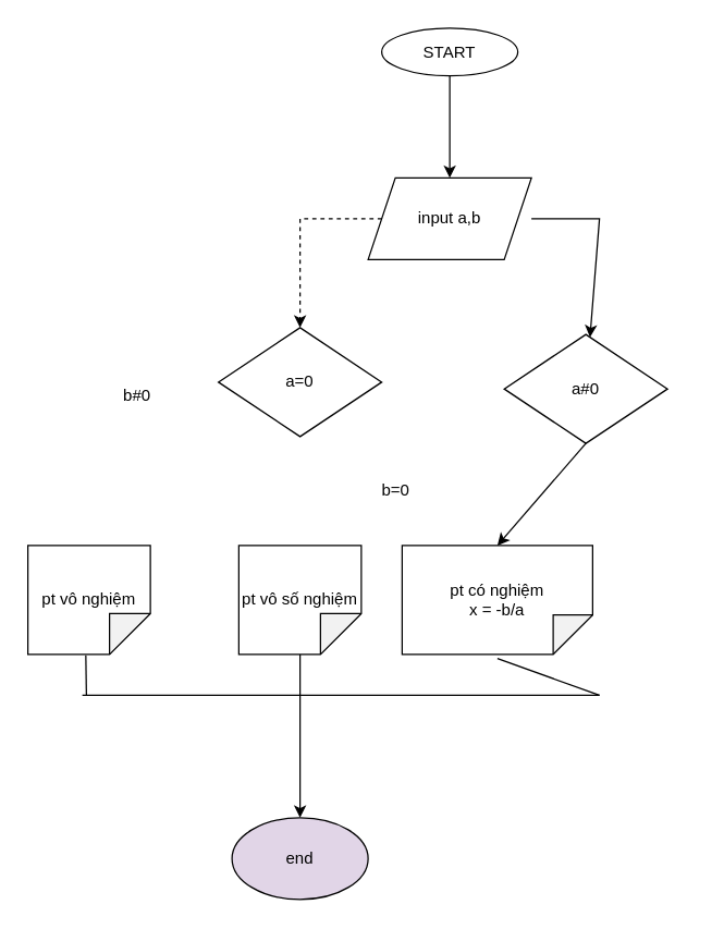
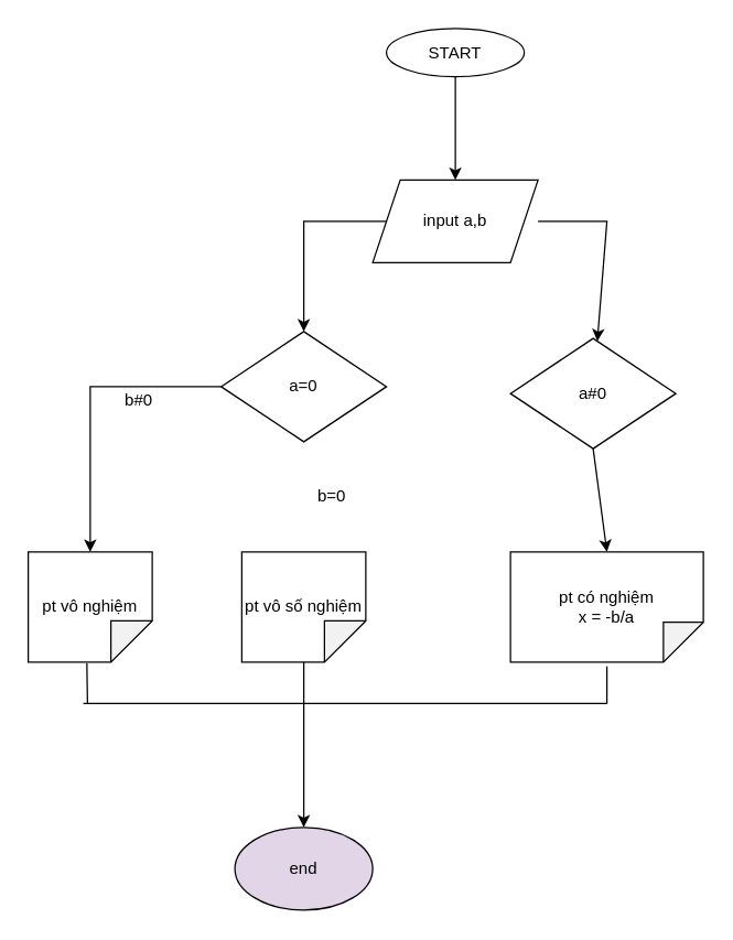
- <mxCell id="10" value="" style="endArrow=classic;html=1;rounded=0;entryX=0.5;entryY=0;entryDx=0;entryDy=0;exitX=0;exitY=0.5;exitDx=0;exitDy=0;dashed=1;" edge="1" parent="1" source="3" target="4"><mxGeometry width="50" height="50" relative="1" as="geometry"><mxPoint x="230" y="160" as="sourcePoint" /><mxPoint x="240" y="120" as="targetPoint" /><Array as="points"><mxPoint x="220" y="160" /></Array></mxGeometry></mxCell>
+ <mxCell id="10" value="" style="endArrow=classic;html=1;rounded=0;entryX=0.5;entryY=0;entryDx=0;entryDy=0;exitX=0;exitY=0.5;exitDx=0;exitDy=0;" edge="1" parent="1" source="3" target="4"><mxGeometry width="50" height="50" relative="1" as="geometry"><mxPoint x="230" y="160" as="sourcePoint" /><mxPoint x="240" y="120" as="targetPoint" /><Array as="points"><mxPoint x="220" y="160" /></Array></mxGeometry></mxCell>
+ <mxCell id="8" value="" style="endArrow=classic;html=1;rounded=0;entryX=0;entryY=0.5;entryDx=0;entryDy=0;entryPerimeter=0;exitX=0;exitY=0.5;exitDx=0;exitDy=0;" edge="1" parent="1" source="4" target="6"><mxGeometry width="50" height="50" relative="1" as="geometry"><mxPoint x="125" y="370" as="sourcePoint" /><mxPoint x="180" y="320" as="targetPoint" /><Array as="points"><mxPoint x="65" y="280" /></Array></mxGeometry></mxCell>
- <mxCell id="15" value="b=0" style="text;html=1;align=center;verticalAlign=middle;resizable=0;points=[];autosize=1;strokeColor=none;fillColor=none;" vertex="1" parent="1"><mxGeometry x="270" y="350" width="40" height="20" as="geometry" /></mxCell>
+ <mxCell id="15" value="b=0" style="text;html=1;align=center;verticalAlign=middle;resizable=0;points=[];autosize=1;strokeColor=none;fillColor=none;" vertex="1" parent="1"><mxGeometry x="220" y="350" width="40" height="20" as="geometry" /></mxCell>
- <mxCell id="5" value="pt có nghiệm&lt;br&gt;x = -b/a" style="shape=note;whiteSpace=wrap;html=1;backgroundOutline=1;darkOpacity=0.05;direction=south;size=29;" vertex="1" parent="1"><mxGeometry x="295" y="400" width="140" height="80" as="geometry" /></mxCell>
+ <mxCell id="5" value="pt có nghiệm&lt;br&gt;x = -b/a" style="shape=note;whiteSpace=wrap;html=1;backgroundOutline=1;darkOpacity=0.05;direction=south;size=29;" vertex="1" parent="1"><mxGeometry x="370" y="400" width="140" height="80" as="geometry" /></mxCell>
